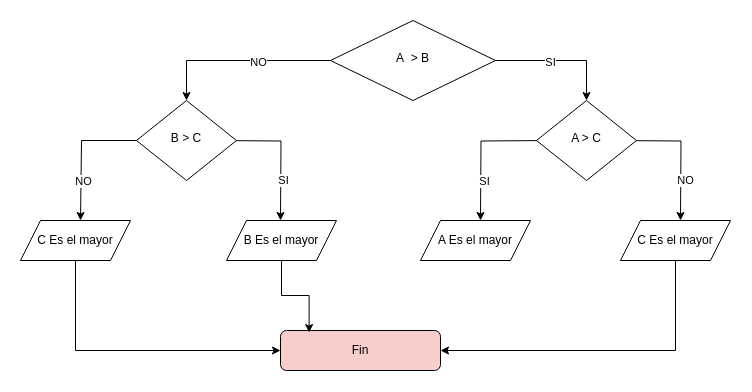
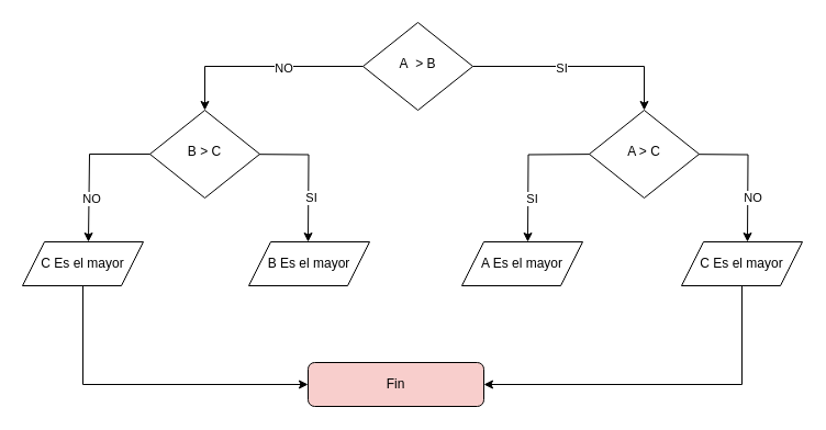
- <mxCell id="6" value="A&amp;nbsp; &amp;gt; B" style="rhombus;whiteSpace=wrap;html=1;shadow=0;fontFamily=Helvetica;fontSize=12;align=center;strokeWidth=1;spacing=6;spacingTop=-4;" parent="1" vertex="1"><mxGeometry x="330" y="20" width="165" height="80" as="geometry" /></mxCell>
+ <mxCell id="6" value="A&amp;nbsp; &amp;gt; B" style="rhombus;whiteSpace=wrap;html=1;shadow=0;fontFamily=Helvetica;fontSize=12;align=center;strokeWidth=1;spacing=6;spacingTop=-4;" parent="1" vertex="1"><mxGeometry x="330" y="20" width="100" height="80" as="geometry" /></mxCell>
- <mxCell id="24" style="edgeStyle=orthogonalEdgeStyle;rounded=0;orthogonalLoop=1;jettySize=auto;html=1;entryX=0.179;entryY=0.05;entryDx=0;entryDy=0;entryPerimeter=0;" parent="1" source="20" target="12" edge="1"><mxGeometry relative="1" as="geometry" /></mxCell>
